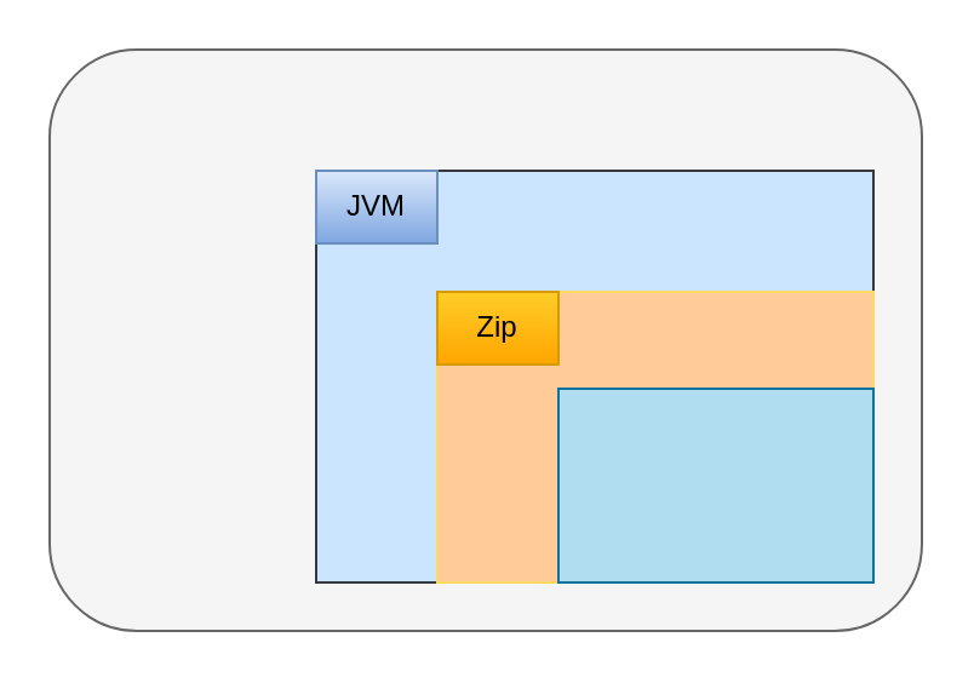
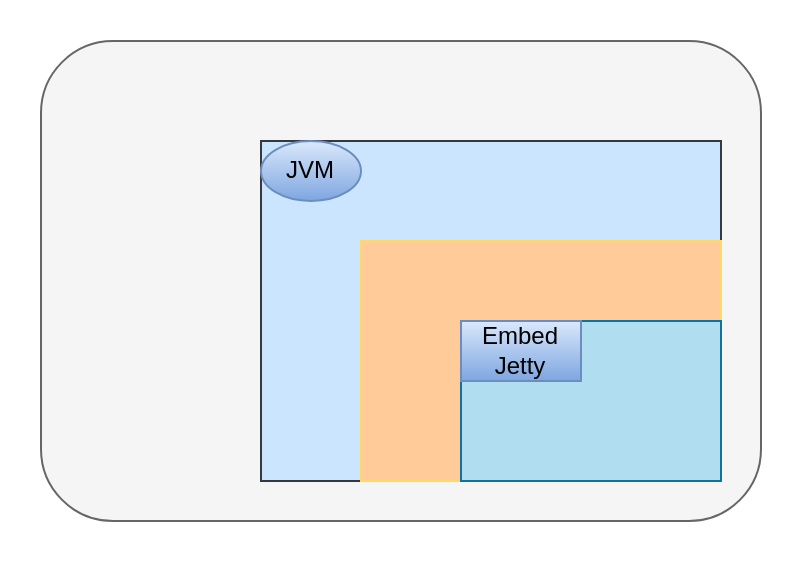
- <mxCell id="7" value="JVM" style="rounded=0;whiteSpace=wrap;html=1;fillColor=#dae8fc;gradientColor=#7ea6e0;strokeColor=#6c8ebf;" vertex="1" parent="1"><mxGeometry x="130" y="70" width="50" height="30" as="geometry" /></mxCell>
+ <mxCell id="7" value="JVM" style="ellipse;whiteSpace=wrap;html=1;fillColor=#dae8fc;gradientColor=#7ea6e0;strokeColor=#6c8ebf;" vertex="1" parent="1"><mxGeometry x="130" y="70" width="50" height="30" as="geometry" /></mxCell>
- <mxCell id="6" value="Zip" style="rounded=0;whiteSpace=wrap;html=1;fillColor=#ffcd28;strokeColor=#d79b00;gradientColor=#ffa500;" vertex="1" parent="1"><mxGeometry x="180" y="120" width="50" height="30" as="geometry" /></mxCell>
+ <mxCell id="8" value="Embed&lt;br&gt;Jetty" style="rounded=0;whiteSpace=wrap;html=1;fillColor=#dae8fc;gradientColor=#7ea6e0;strokeColor=#6c8ebf;" vertex="1" parent="1"><mxGeometry x="230" y="160" width="60" height="30" as="geometry" /></mxCell>
